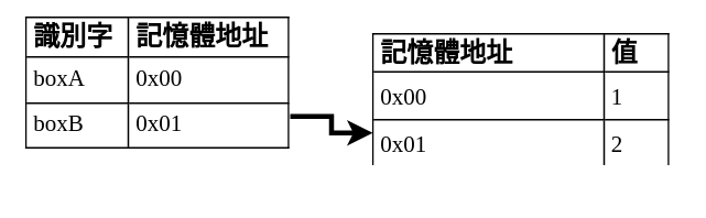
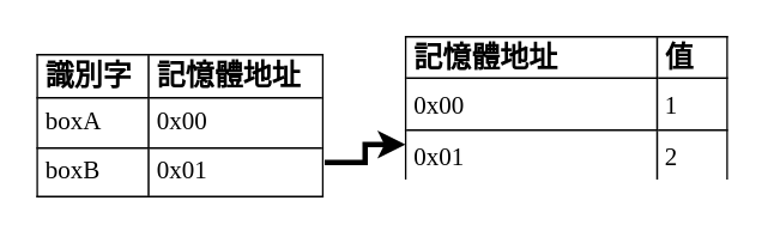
- <mxCell id="3" value="&lt;table cellpadding=&quot;4&quot; cellspacing=&quot;0&quot; style=&quot;width: 100% ; height: 100% ; border: 1px solid rgb(0 , 0 , 0) ; border-collapse: collapse ; font-size: 14px ; background-color: rgb(255 , 255 , 255)&quot; border=&quot;1&quot;&gt;&lt;tbody&gt;&lt;tr style=&quot;line-height: 90%&quot;&gt;&lt;th&gt;&lt;font style=&quot;font-size: 16px&quot; color=&quot;#000000&quot;&gt;識別字&lt;/font&gt;&lt;/th&gt;&lt;th&gt;&lt;font style=&quot;font-size: 16px&quot; color=&quot;#000000&quot;&gt;記憶體地址&lt;/font&gt;&lt;/th&gt;&lt;/tr&gt;&lt;tr&gt;&lt;td&gt;&lt;font style=&quot;font-size: 14px&quot; color=&quot;#000000&quot;&gt;boxA&lt;/font&gt;&lt;/td&gt;&lt;td&gt;&lt;font style=&quot;font-size: 14px&quot; color=&quot;#000000&quot;&gt;0x00&lt;/font&gt;&lt;/td&gt;&lt;/tr&gt;&lt;tr&gt;&lt;td&gt;&lt;font color=&quot;#000000&quot; style=&quot;font-size: 14px&quot;&gt;&lt;span&gt;boxB&lt;/span&gt;&lt;br&gt;&lt;/font&gt;&lt;/td&gt;&lt;td&gt;&lt;font color=&quot;#000000&quot; style=&quot;font-size: 14px&quot;&gt;0x01&lt;/font&gt;&lt;/td&gt;&lt;/tr&gt;&lt;/tbody&gt;&lt;/table&gt; " style="verticalAlign=top;align=left;overflow=fill;fontSize=15;fontFamily=正黑體;html=1;strokeWidth=3;strokeColor=none;fillColor=none;" parent="1" vertex="1"><mxGeometry x="15" y="10" width="160" height="80" as="geometry" /></mxCell>
+ <mxCell id="3" value="&lt;table cellpadding=&quot;4&quot; cellspacing=&quot;0&quot; style=&quot;width: 100% ; height: 100% ; border: 1px solid rgb(0 , 0 , 0) ; border-collapse: collapse ; font-size: 14px ; background-color: rgb(255 , 255 , 255)&quot; border=&quot;1&quot;&gt;&lt;tbody&gt;&lt;tr style=&quot;line-height: 90%&quot;&gt;&lt;th&gt;&lt;font style=&quot;font-size: 16px&quot; color=&quot;#000000&quot;&gt;識別字&lt;/font&gt;&lt;/th&gt;&lt;th&gt;&lt;font style=&quot;font-size: 16px&quot; color=&quot;#000000&quot;&gt;記憶體地址&lt;/font&gt;&lt;/th&gt;&lt;/tr&gt;&lt;tr&gt;&lt;td&gt;&lt;font style=&quot;font-size: 14px&quot; color=&quot;#000000&quot;&gt;boxA&lt;/font&gt;&lt;/td&gt;&lt;td&gt;&lt;font style=&quot;font-size: 14px&quot; color=&quot;#000000&quot;&gt;0x00&lt;/font&gt;&lt;/td&gt;&lt;/tr&gt;&lt;tr&gt;&lt;td&gt;&lt;font color=&quot;#000000&quot; style=&quot;font-size: 14px&quot;&gt;&lt;span&gt;boxB&lt;/span&gt;&lt;br&gt;&lt;/font&gt;&lt;/td&gt;&lt;td&gt;&lt;font color=&quot;#000000&quot; style=&quot;font-size: 14px&quot;&gt;0x01&lt;/font&gt;&lt;/td&gt;&lt;/tr&gt;&lt;/tbody&gt;&lt;/table&gt; " style="verticalAlign=top;align=left;overflow=fill;fontSize=15;fontFamily=正黑體;html=1;strokeWidth=3;strokeColor=none;fillColor=none;" parent="1" vertex="1"><mxGeometry x="20" y="30" width="160" height="80" as="geometry" /></mxCell>
